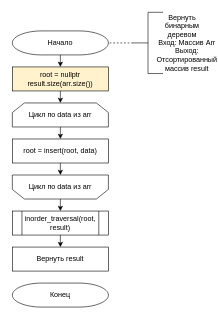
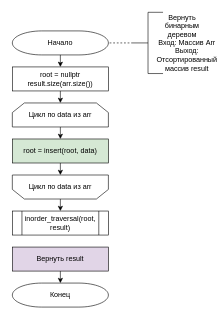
- <mxCell id="6" value="root = nullptr&lt;br&gt;result.size(arr.size())" style="rounded=0;whiteSpace=wrap;html=1;rotation=0;fillColor=#fff2cc;" parent="1" vertex="1"><mxGeometry x="20" y="111" width="160" height="40" as="geometry" /></mxCell>
+ <mxCell id="6" value="root = nullptr&lt;br&gt;result.size(arr.size())" style="rounded=0;whiteSpace=wrap;html=1;rotation=0;" parent="1" vertex="1"><mxGeometry x="20" y="111" width="160" height="40" as="geometry" /></mxCell>
- <mxCell id="7" value="root = insert(root, data)" style="rounded=0;whiteSpace=wrap;html=1;rotation=0;" parent="1" vertex="1"><mxGeometry x="20" y="231" width="160" height="40" as="geometry" /></mxCell>
+ <mxCell id="7" value="root = insert(root, data)" style="rounded=0;whiteSpace=wrap;html=1;rotation=0;fillColor=#d5e8d4;" parent="1" vertex="1"><mxGeometry x="20" y="231" width="160" height="40" as="geometry" /></mxCell>
- <mxCell id="16" value="" style="endArrow=classic;html=1;rounded=0;entryX=0.5;entryY=0;entryDx=0;entryDy=0;exitX=0.5;exitY=1;exitDx=0;exitDy=0;" parent="1" source="12" target="14" edge="1"><mxGeometry width="50" height="50" relative="1" as="geometry"><mxPoint x="260" y="301" as="sourcePoint" /><mxPoint x="310" y="251" as="targetPoint" /></mxGeometry></mxCell>
- <mxCell id="14" value="Вернуть result" style="rounded=0;whiteSpace=wrap;html=1;rotation=0;" parent="1" vertex="1"><mxGeometry x="20" y="411" width="160" height="40" as="geometry" /></mxCell>
+ <mxCell id="14" value="Вернуть result" style="rounded=0;whiteSpace=wrap;html=1;rotation=0;fillColor=#e1d5e7;" parent="1" vertex="1"><mxGeometry x="20" y="411" width="160" height="40" as="geometry" /></mxCell>
+ <mxCell id="15" value="" style="endArrow=classic;html=1;rounded=0;entryX=0.5;entryY=0;entryDx=0;entryDy=0;entryPerimeter=0;exitX=0.5;exitY=1;exitDx=0;exitDy=0;" parent="1" source="14" target="3" edge="1"><mxGeometry width="50" height="50" relative="1" as="geometry"><mxPoint x="260" y="301" as="sourcePoint" /><mxPoint x="310" y="251" as="targetPoint" /></mxGeometry></mxCell>
